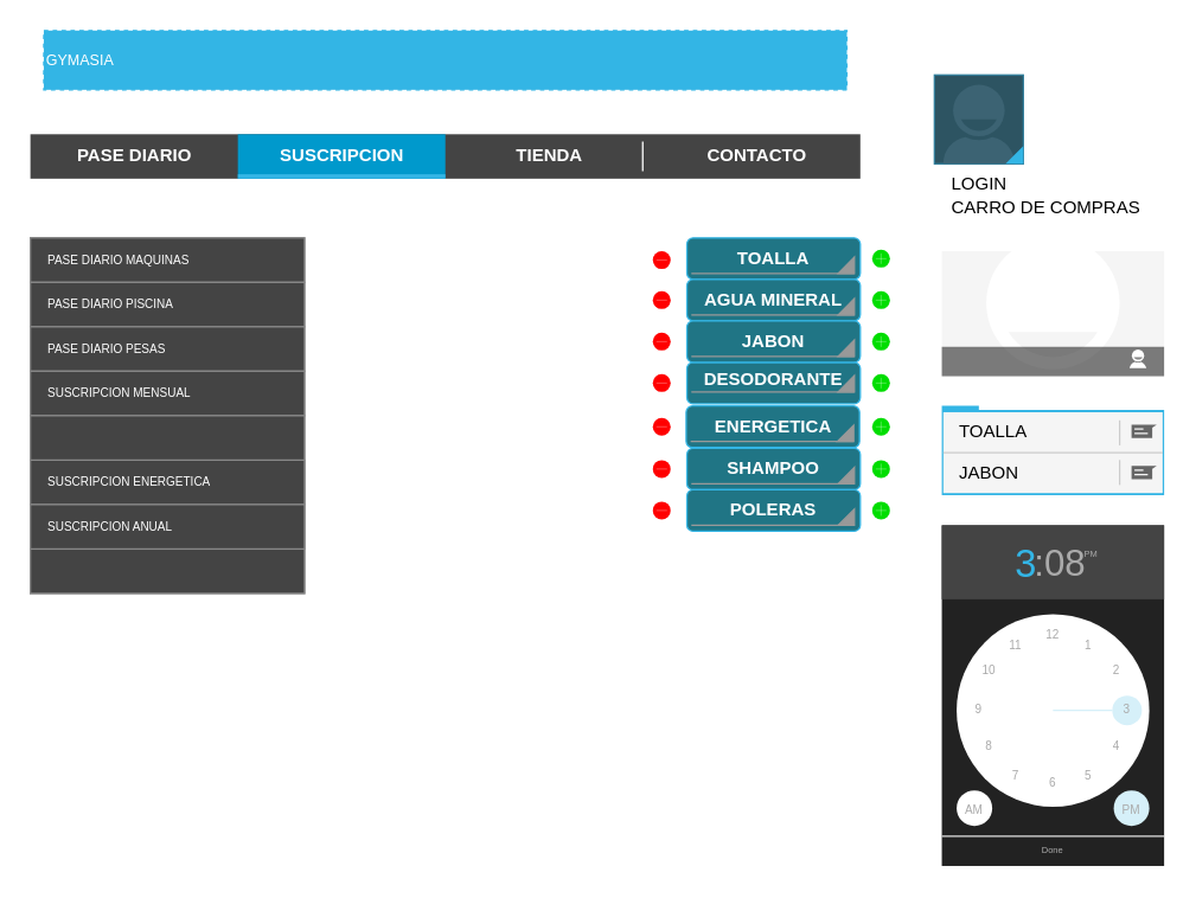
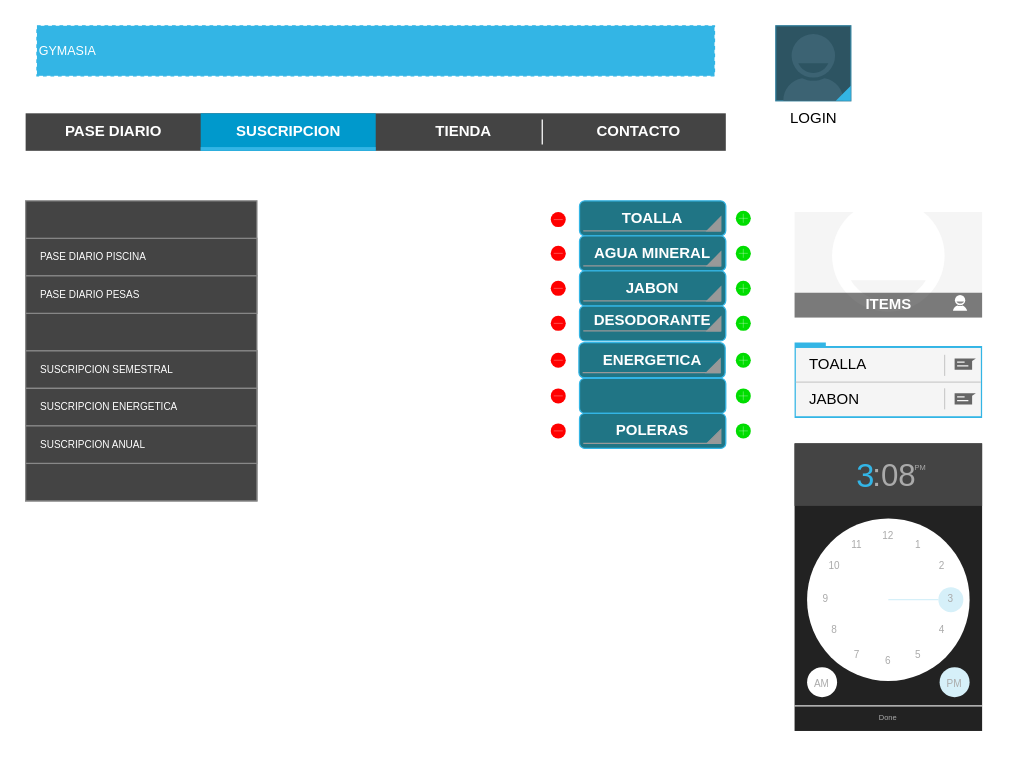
- <mxCell id="2" value="LOGIN" style="verticalLabelPosition=bottom;verticalAlign=top;html=1;shadow=0;dashed=0;strokeWidth=1;shape=mxgraph.android.contact_badge_focused;" vertex="1" parent="1"><mxGeometry x="630" y="50" width="60" height="60" as="geometry" /></mxCell>
+ <mxCell id="2" value="LOGIN" style="verticalLabelPosition=bottom;verticalAlign=top;html=1;shadow=0;dashed=0;strokeWidth=1;shape=mxgraph.android.contact_badge_focused;" vertex="1" parent="1"><mxGeometry x="620" y="20" width="60" height="60" as="geometry" /></mxCell>
- <mxCell id="3" value="CARRO DE COMPRAS" style="text;html=1;align=center;verticalAlign=middle;resizable=0;points=[];autosize=1;" vertex="1" parent="1"><mxGeometry x="635" y="130" width="140" height="20" as="geometry" /></mxCell>
- <mxCell id="12" value="PASE DIARIO MAQUINAS" style="strokeColor=inherit;fillColor=inherit;gradientColor=inherit;strokeWidth=1;html=1;shadow=0;dashed=0;shape=mxgraph.android.rrect;rSize=0;align=left;spacingLeft=10;fontSize=8;fontColor=#ffffff;" vertex="1" parent="11"><mxGeometry width="185" height="30.0" as="geometry" /></mxCell>
+ <mxCell id="48" value="ITEMS" style="strokeWidth=1;html=1;shadow=0;dashed=0;shape=mxgraph.android.anchor;rSize=0;fontStyle=1;fontColor=#FFFFFF;" vertex="1" parent="47"><mxGeometry y="65" width="150" height="18" as="geometry" /></mxCell>
- <mxCell id="15" value="SUSCRIPCION MENSUAL" style="strokeColor=inherit;fillColor=inherit;gradientColor=inherit;strokeWidth=1;html=1;shadow=0;dashed=0;shape=mxgraph.android.rrect;rSize=0;align=left;spacingLeft=10;fontSize=8;fontColor=#ffffff;" vertex="1" parent="11"><mxGeometry y="90" width="185" height="30.0" as="geometry" /></mxCell>
+ <mxCell id="17" value="SUSCRIPCION SEMESTRAL" style="strokeColor=inherit;fillColor=inherit;gradientColor=inherit;strokeWidth=1;html=1;shadow=0;dashed=0;shape=mxgraph.android.rrect;rSize=0;align=left;spacingLeft=10;fontSize=8;fontColor=#ffffff;" vertex="1" parent="16"><mxGeometry width="185" height="30.0" as="geometry" /></mxCell>
- <mxCell id="31" value="SHAMPOO" style="strokeWidth=1;html=1;shadow=0;dashed=0;shape=mxgraph.android.spinner2;fontStyle=1;fontColor=#ffffff;align=center;verticalAlign=middle;strokeColor=#999999;fillColor=#999999;" vertex="1" parent="30"><mxGeometry x="3" y="4" width="110" height="20" as="geometry" /></mxCell>
